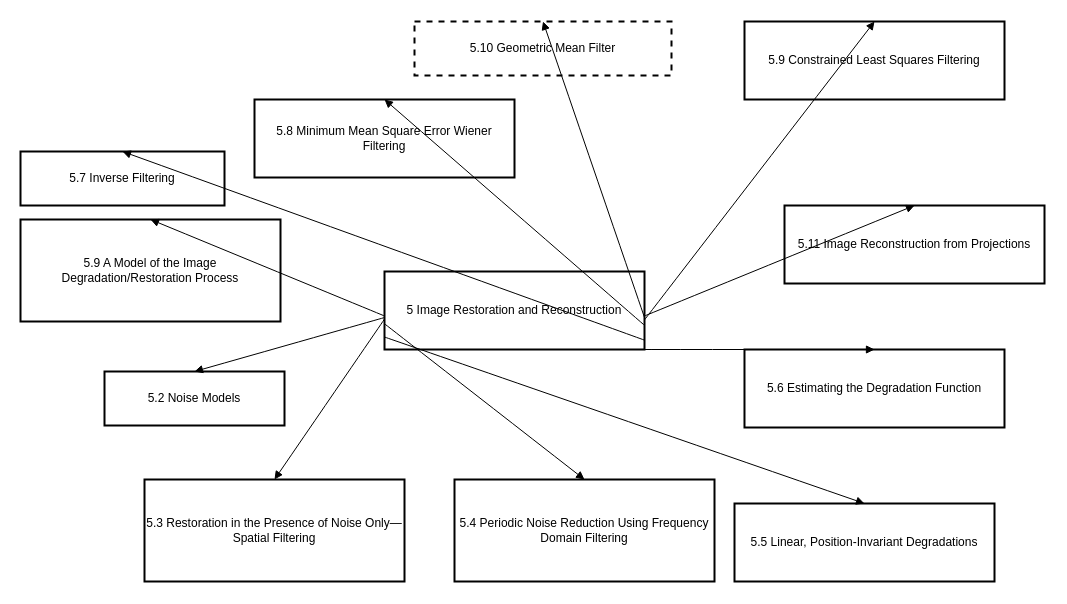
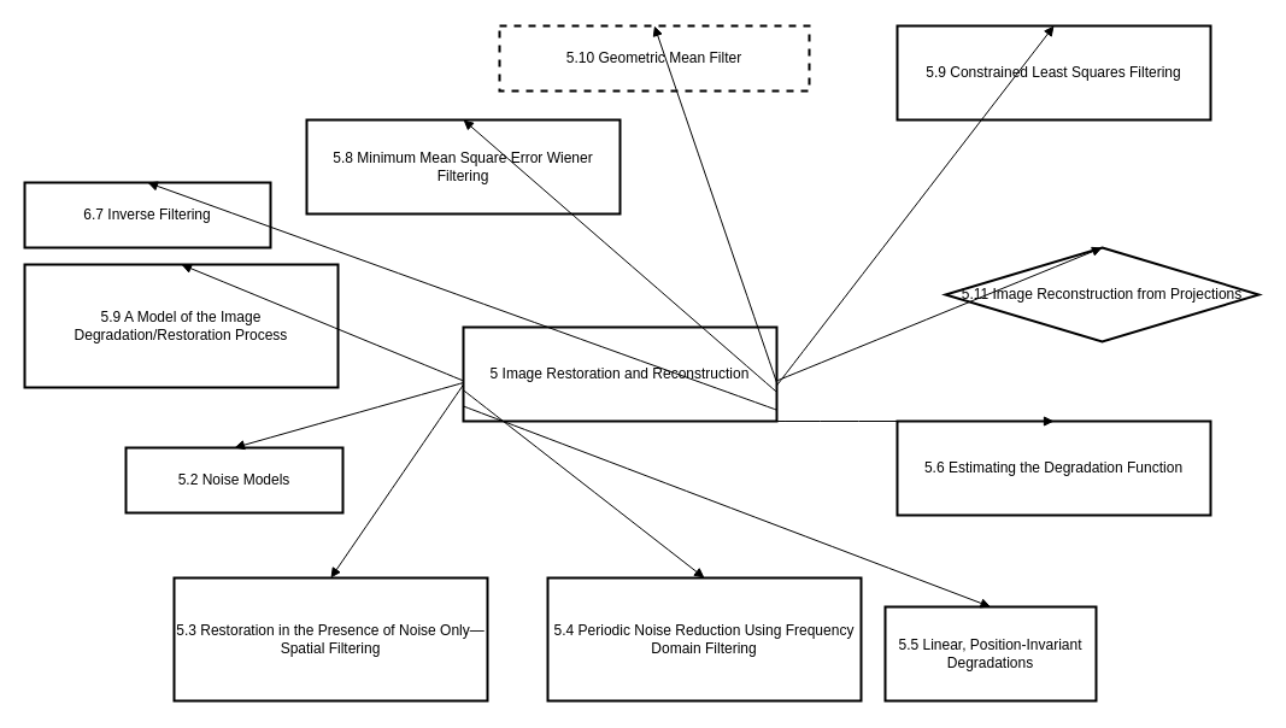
- <mxCell id="9" value="5.7 Inverse Filtering" style="whiteSpace=wrap;strokeWidth=2;" vertex="1" parent="1"><mxGeometry x="20.003" y="151.001" width="204" height="54" as="geometry" /></mxCell>
+ <mxCell id="9" value="6.7 Inverse Filtering" style="whiteSpace=wrap;strokeWidth=2;" vertex="1" parent="1"><mxGeometry x="20.003" y="151.001" width="204" height="54" as="geometry" /></mxCell>
- <mxCell id="13" value="5.11 Image Reconstruction from Projections" style="whiteSpace=wrap;strokeWidth=2;" vertex="1" parent="1"><mxGeometry x="784.004" y="205.001" width="260" height="78" as="geometry" /></mxCell>
+ <mxCell id="13" value="5.11 Image Reconstruction from Projections" style="rhombus;whiteSpace=wrap;strokeWidth=2;" vertex="1" parent="1"><mxGeometry x="784.004" y="205.001" width="260" height="78" as="geometry" /></mxCell>
- <mxCell id="7" value="5.5 Linear, Position-Invariant Degradations" style="whiteSpace=wrap;strokeWidth=2;" vertex="1" parent="1"><mxGeometry x="733.996" y="503" width="260" height="78" as="geometry" /></mxCell>
+ <mxCell id="7" value="5.5 Linear, Position-Invariant Degradations" style="whiteSpace=wrap;strokeWidth=2;" vertex="1" parent="1"><mxGeometry x="733.996" y="503" width="175" height="78" as="geometry" /></mxCell>
